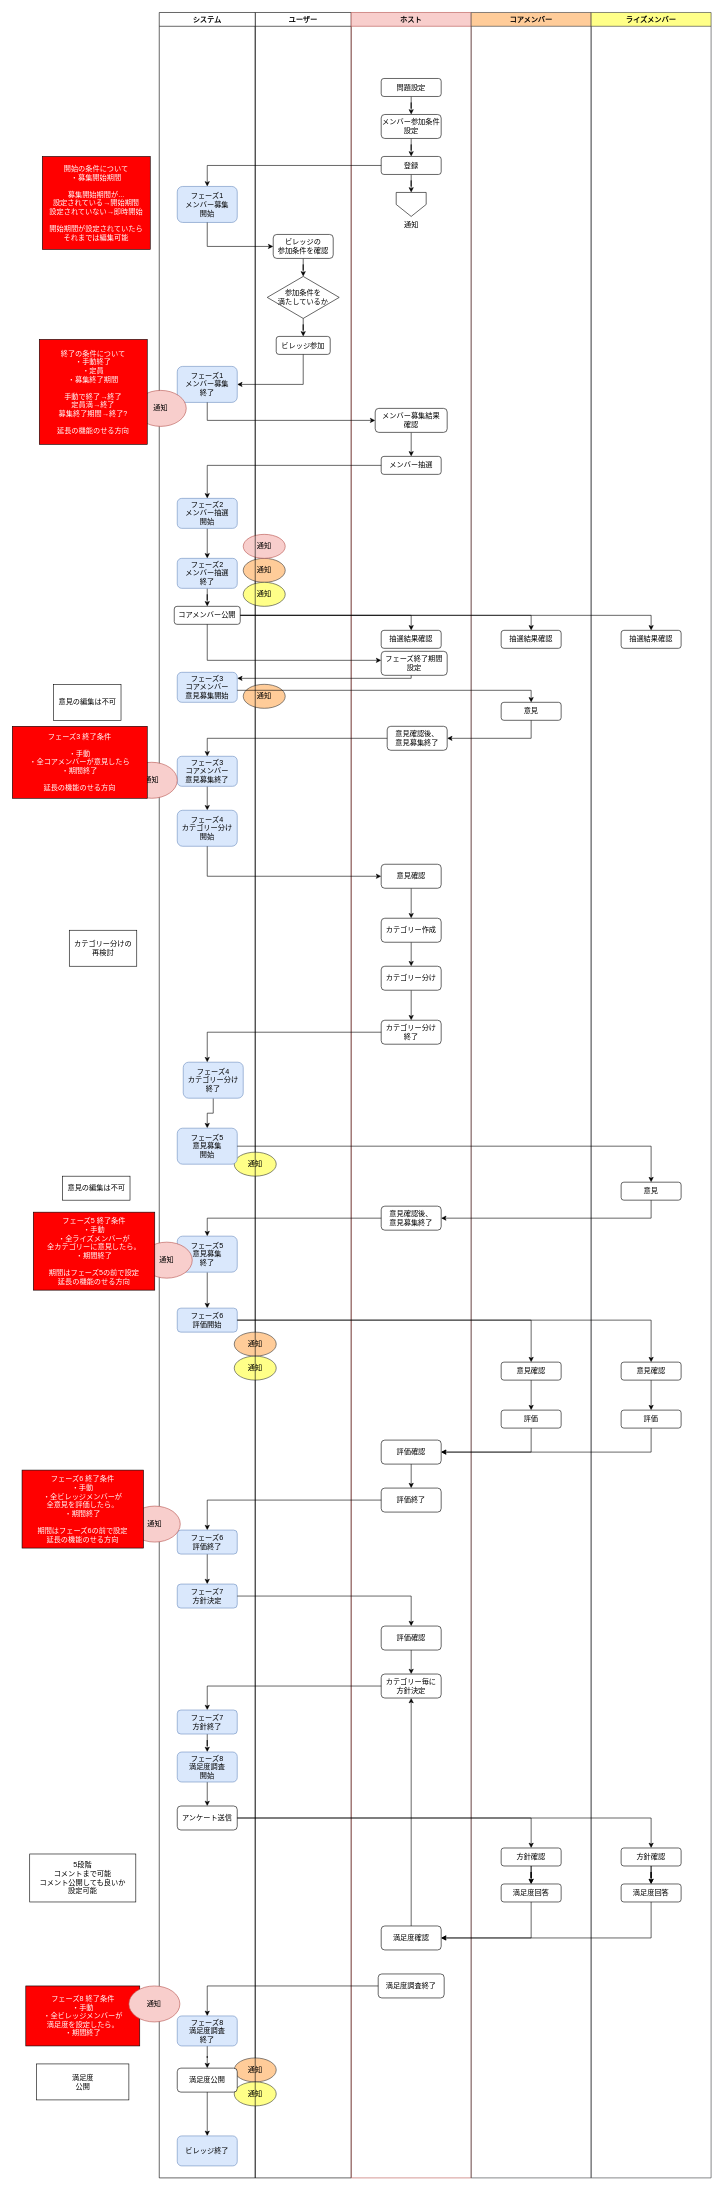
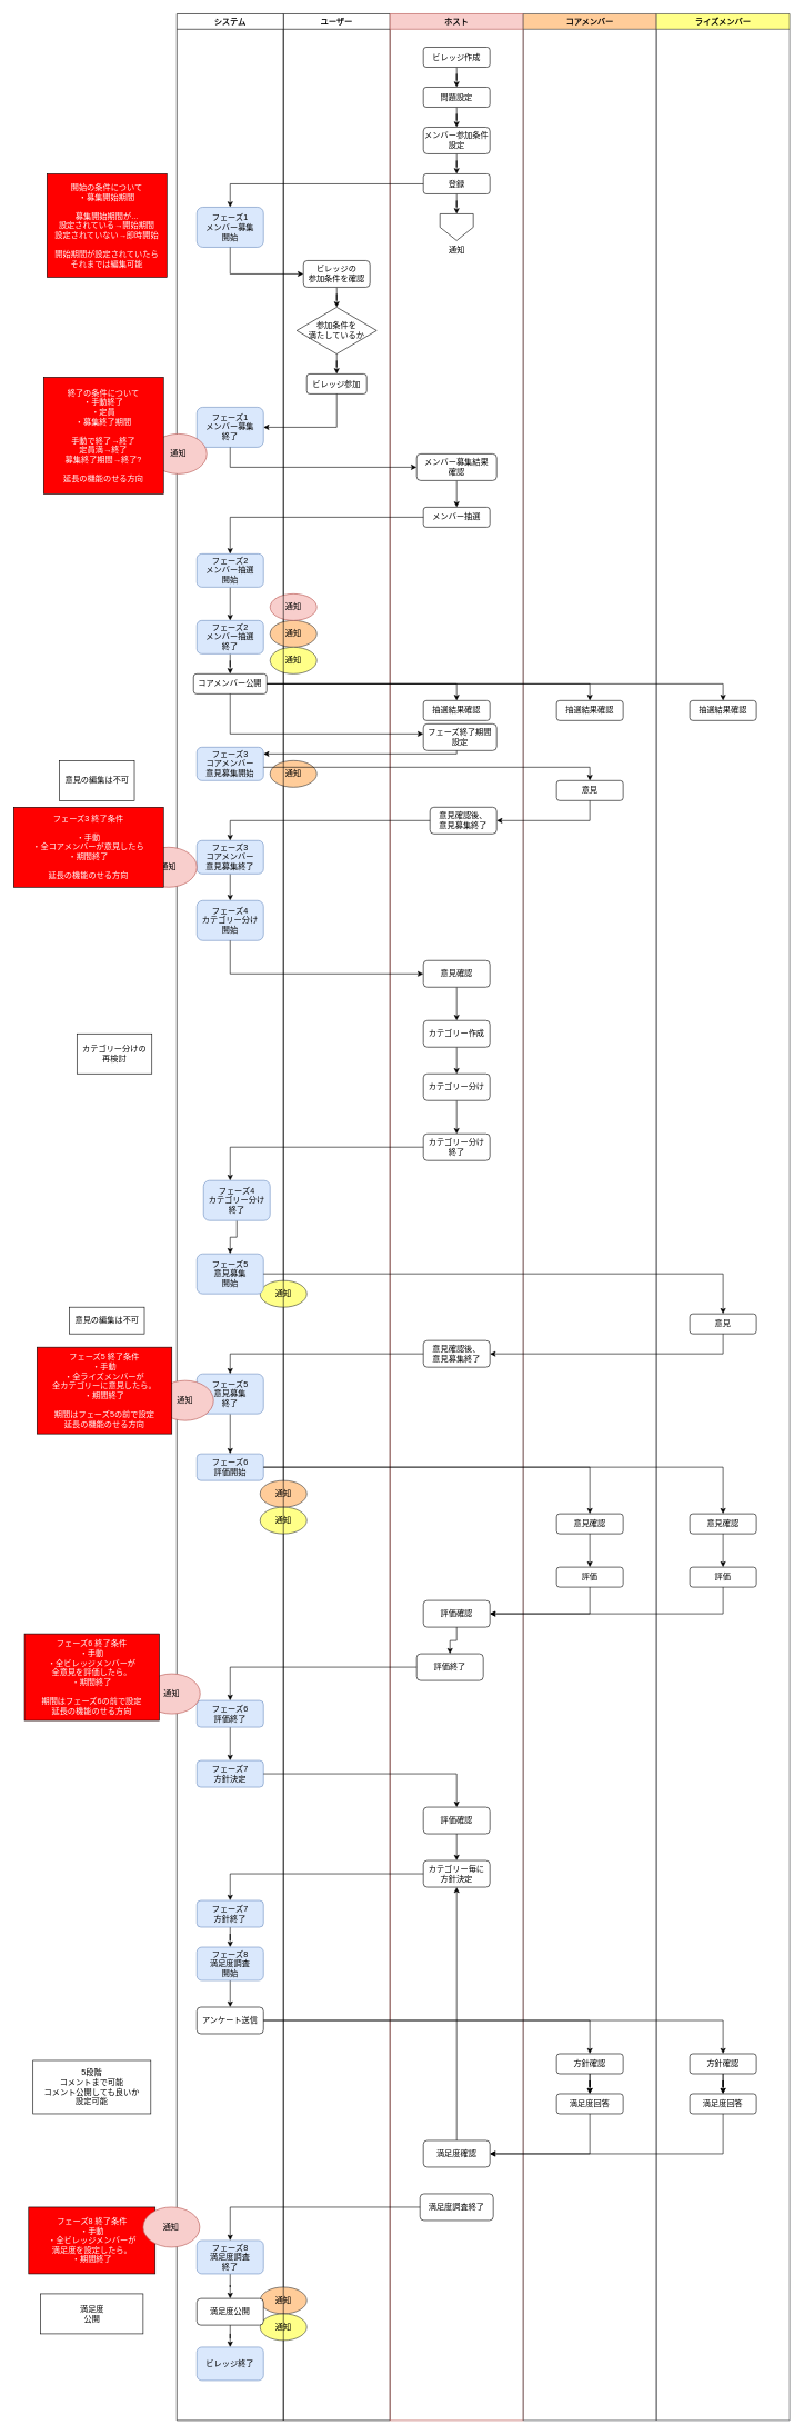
+ <mxCell id="19" value="ビレッジ作成" style="rounded=1;whiteSpace=wrap;html=1;" parent="17" vertex="1"><mxGeometry x="50" y="50" width="100" height="30" as="geometry" /></mxCell>
+ <mxCell id="18" style="edgeStyle=orthogonalEdgeStyle;rounded=0;orthogonalLoop=1;jettySize=auto;html=1;" parent="17" source="19" target="25" edge="1"><mxGeometry relative="1" as="geometry" /></mxCell>
- <mxCell id="41" value="評価終了" style="rounded=1;whiteSpace=wrap;html=1;" parent="17" vertex="1"><mxGeometry x="50" y="2460" width="100" height="40" as="geometry" /></mxCell>
+ <mxCell id="41" value="評価終了" style="rounded=1;whiteSpace=wrap;html=1;" parent="17" vertex="1"><mxGeometry x="40" y="2460" width="100" height="40" as="geometry" /></mxCell>
- <mxCell id="98" value="ビレッジ終了" style="rounded=1;whiteSpace=wrap;html=1;fillColor=#dae8fc;strokeColor=#6c8ebf;" parent="70" vertex="1"><mxGeometry x="30" y="3540" width="100" height="50" as="geometry" /></mxCell>
+ <mxCell id="98" value="ビレッジ終了" style="rounded=1;whiteSpace=wrap;html=1;fillColor=#dae8fc;strokeColor=#6c8ebf;" parent="70" vertex="1"><mxGeometry x="30" y="3500" width="100" height="50" as="geometry" /></mxCell>
